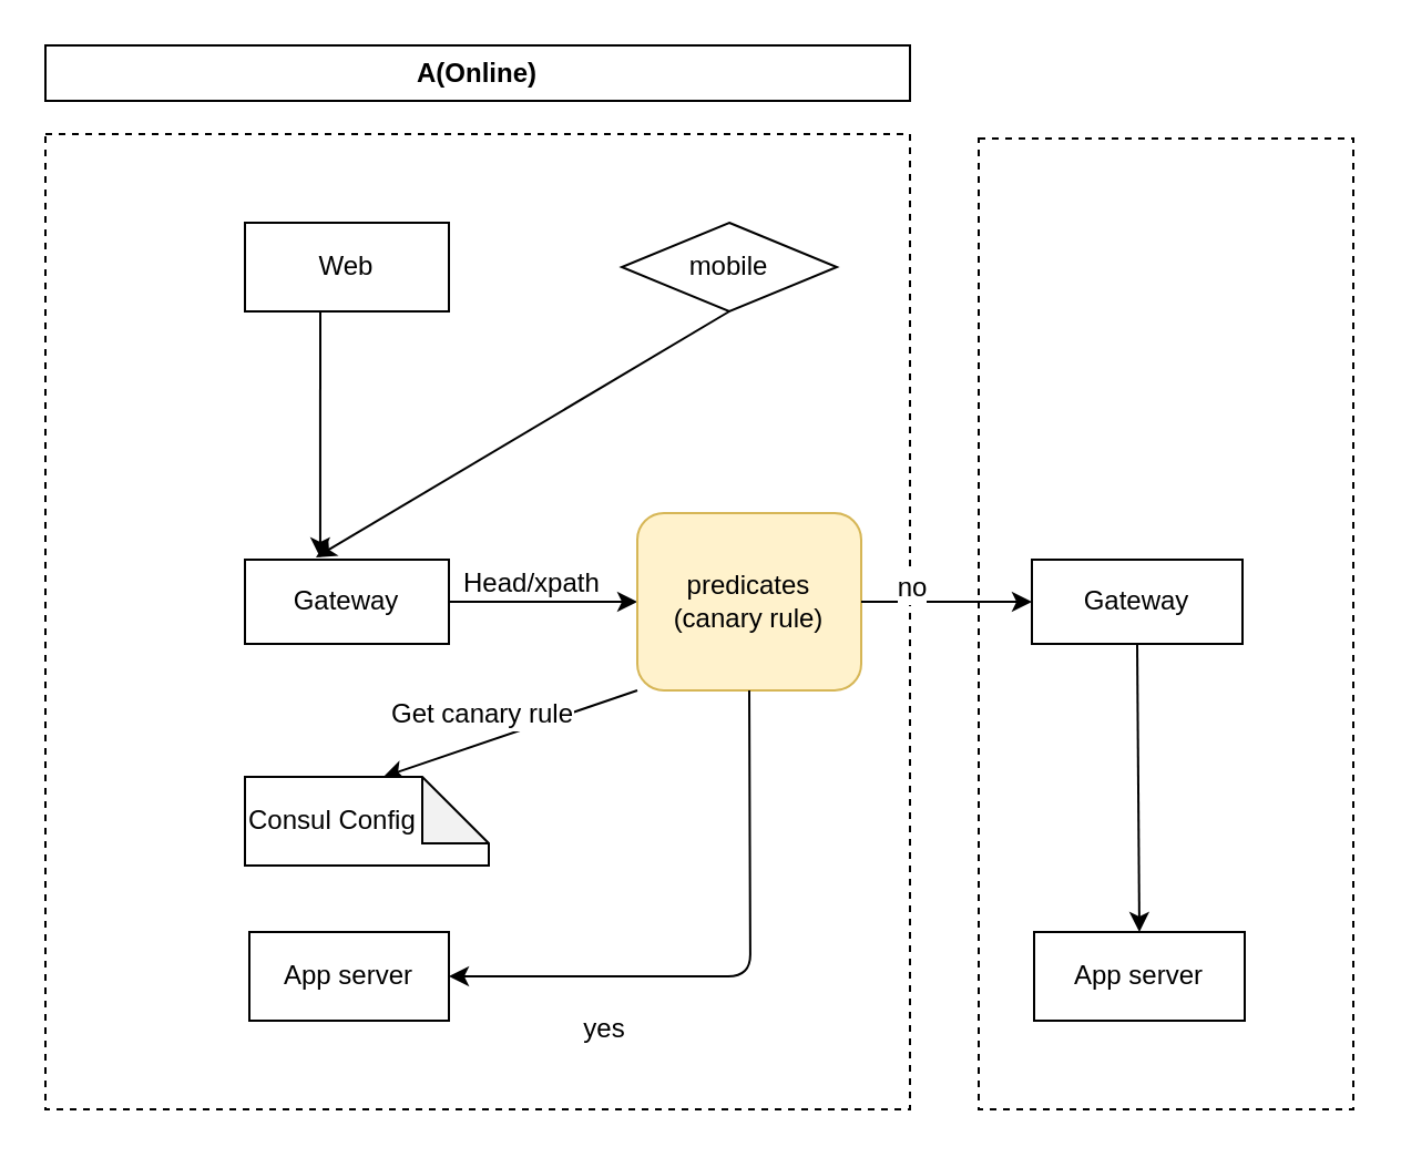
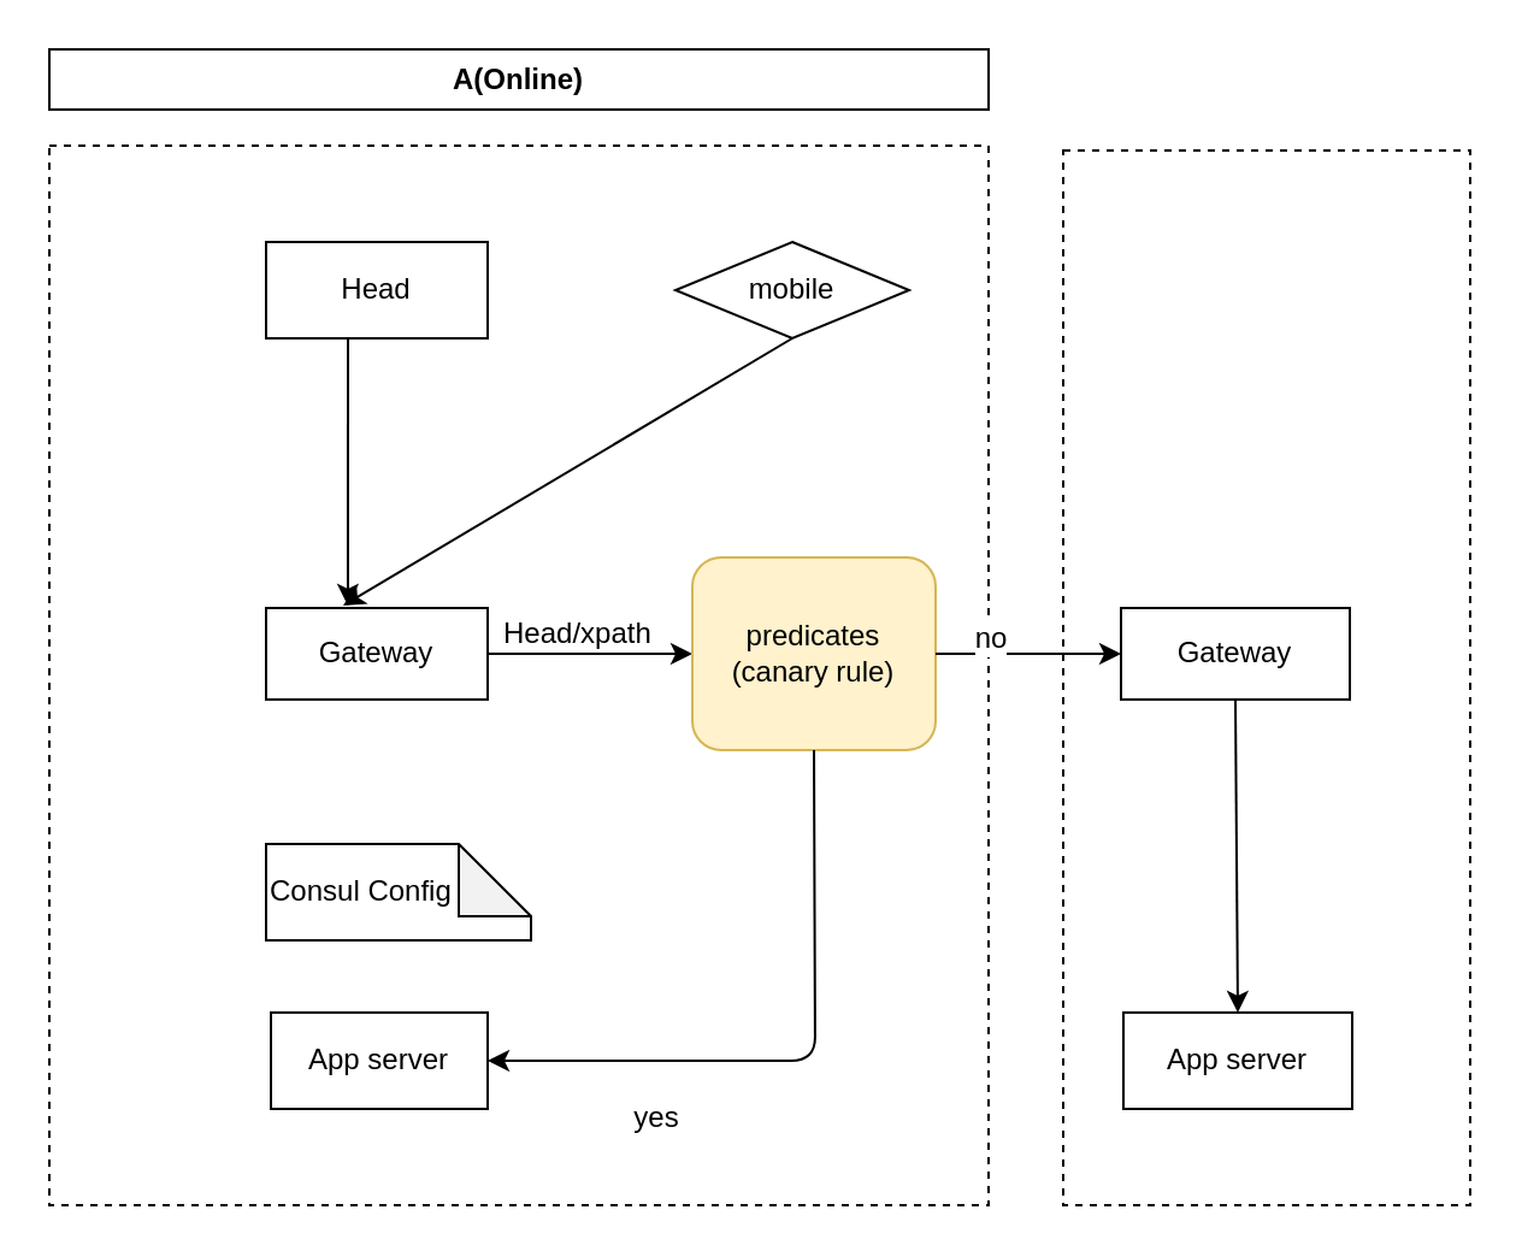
- <mxCell id="7" value="Web" style="rounded=0;whiteSpace=wrap;html=1;horizontal=1;verticalAlign=middle;" vertex="1" parent="1"><mxGeometry x="110" y="100" width="92" height="40" as="geometry" /></mxCell>
+ <mxCell id="7" value="Head" style="rounded=0;whiteSpace=wrap;html=1;horizontal=1;verticalAlign=middle;" vertex="1" parent="1"><mxGeometry x="110" y="100" width="92" height="40" as="geometry" /></mxCell>
- <mxCell id="12" style="edgeStyle=none;rounded=0;orthogonalLoop=1;jettySize=auto;html=1;exitX=0;exitY=1;exitDx=0;exitDy=0;entryX=0;entryY=0;entryDx=62.5;entryDy=0;entryPerimeter=0;" edge="1" parent="1" source="14" target="19"><mxGeometry relative="1" as="geometry" /></mxCell>
- <mxCell id="13" value="Get canary rule" style="text;html=1;resizable=0;points=[];align=center;verticalAlign=middle;labelBackgroundColor=#ffffff;" vertex="1" connectable="0" parent="12"><mxGeometry x="0.206" y="-3" relative="1" as="geometry"><mxPoint y="-10" as="offset" /></mxGeometry></mxCell>
